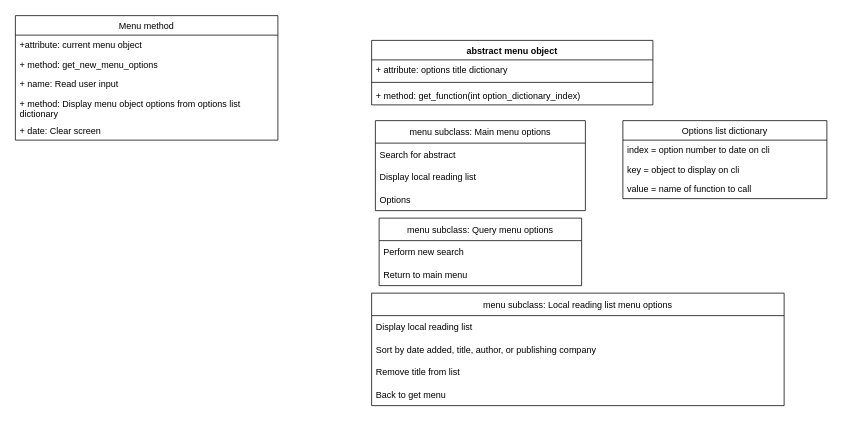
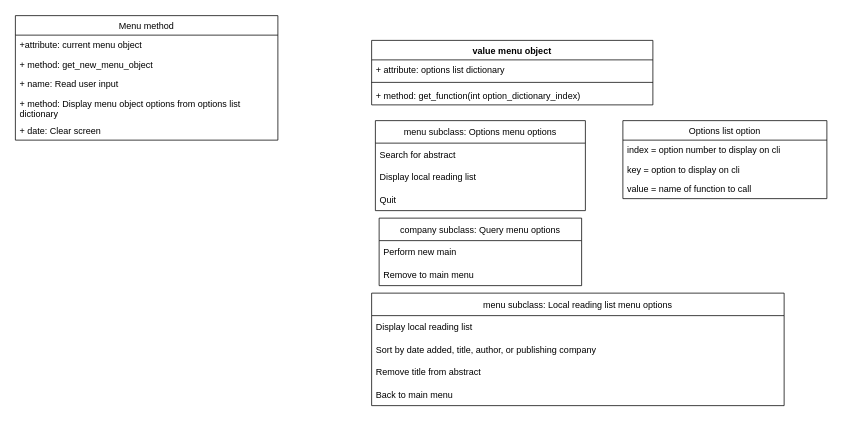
- <mxCell id="20" value="abstract menu object" style="swimlane;fontStyle=1;align=center;verticalAlign=top;childLayout=stackLayout;horizontal=1;startSize=26;horizontalStack=0;resizeParent=1;resizeParentMax=0;resizeLast=0;collapsible=1;marginBottom=0;" parent="1" vertex="1"><mxGeometry x="495" y="53" width="375" height="86" as="geometry" /></mxCell>
+ <mxCell id="20" value="value menu object" style="swimlane;fontStyle=1;align=center;verticalAlign=top;childLayout=stackLayout;horizontal=1;startSize=26;horizontalStack=0;resizeParent=1;resizeParentMax=0;resizeLast=0;collapsible=1;marginBottom=0;" parent="1" vertex="1"><mxGeometry x="495" y="53" width="375" height="86" as="geometry" /></mxCell>
- <mxCell id="16" value="+ method: get_new_menu_options" style="text;strokeColor=none;fillColor=none;align=left;verticalAlign=top;spacingLeft=4;spacingRight=4;overflow=hidden;rotatable=0;points=[[0,0.5],[1,0.5]];portConstraint=eastwest;" parent="14" vertex="1"><mxGeometry y="52" width="350" height="26" as="geometry" /></mxCell>
+ <mxCell id="16" value="+ method: get_new_menu_object" style="text;strokeColor=none;fillColor=none;align=left;verticalAlign=top;spacingLeft=4;spacingRight=4;overflow=hidden;rotatable=0;points=[[0,0.5],[1,0.5]];portConstraint=eastwest;" parent="14" vertex="1"><mxGeometry y="52" width="350" height="26" as="geometry" /></mxCell>
- <mxCell id="21" value="+ attribute: options title dictionary&#10;" style="text;strokeColor=none;fillColor=none;align=left;verticalAlign=top;spacingLeft=4;spacingRight=4;overflow=hidden;rotatable=0;points=[[0,0.5],[1,0.5]];portConstraint=eastwest;" parent="20" vertex="1"><mxGeometry y="26" width="375" height="26" as="geometry" /></mxCell>
+ <mxCell id="21" value="+ attribute: options list dictionary&#10;" style="text;strokeColor=none;fillColor=none;align=left;verticalAlign=top;spacingLeft=4;spacingRight=4;overflow=hidden;rotatable=0;points=[[0,0.5],[1,0.5]];portConstraint=eastwest;" parent="20" vertex="1"><mxGeometry y="26" width="375" height="26" as="geometry" /></mxCell>
- <mxCell id="24" value="Options list dictionary" style="swimlane;fontStyle=0;childLayout=stackLayout;horizontal=1;startSize=26;fillColor=none;horizontalStack=0;resizeParent=1;resizeParentMax=0;resizeLast=0;collapsible=1;marginBottom=0;" parent="1" vertex="1"><mxGeometry x="830" y="160" width="272" height="104" as="geometry"><mxRectangle x="-130" y="530" width="150" height="26" as="alternateBounds" /></mxGeometry></mxCell>
+ <mxCell id="24" value="Options list option" style="swimlane;fontStyle=0;childLayout=stackLayout;horizontal=1;startSize=26;fillColor=none;horizontalStack=0;resizeParent=1;resizeParentMax=0;resizeLast=0;collapsible=1;marginBottom=0;" parent="1" vertex="1"><mxGeometry x="830" y="160" width="272" height="104" as="geometry"><mxRectangle x="-130" y="530" width="150" height="26" as="alternateBounds" /></mxGeometry></mxCell>
- <mxCell id="2" value="menu subclass: Main menu options" style="swimlane;fontStyle=0;childLayout=stackLayout;horizontal=1;startSize=30;horizontalStack=0;resizeParent=1;resizeParentMax=0;resizeLast=0;collapsible=1;marginBottom=0;" parent="1" vertex="1"><mxGeometry x="500" y="160" width="280" height="120" as="geometry" /></mxCell>
+ <mxCell id="2" value="menu subclass: Options menu options" style="swimlane;fontStyle=0;childLayout=stackLayout;horizontal=1;startSize=30;horizontalStack=0;resizeParent=1;resizeParentMax=0;resizeLast=0;collapsible=1;marginBottom=0;" parent="1" vertex="1"><mxGeometry x="500" y="160" width="280" height="120" as="geometry" /></mxCell>
- <mxCell id="25" value="index = option number to date on cli" style="text;strokeColor=none;fillColor=none;align=left;verticalAlign=top;spacingLeft=4;spacingRight=4;overflow=hidden;rotatable=0;points=[[0,0.5],[1,0.5]];portConstraint=eastwest;" parent="24" vertex="1"><mxGeometry y="26" width="272" height="26" as="geometry" /></mxCell>
+ <mxCell id="25" value="index = option number to display on cli" style="text;strokeColor=none;fillColor=none;align=left;verticalAlign=top;spacingLeft=4;spacingRight=4;overflow=hidden;rotatable=0;points=[[0,0.5],[1,0.5]];portConstraint=eastwest;" parent="24" vertex="1"><mxGeometry y="26" width="272" height="26" as="geometry" /></mxCell>
- <mxCell id="26" value="key = object to display on cli" style="text;strokeColor=none;fillColor=none;align=left;verticalAlign=top;spacingLeft=4;spacingRight=4;overflow=hidden;rotatable=0;points=[[0,0.5],[1,0.5]];portConstraint=eastwest;" parent="24" vertex="1"><mxGeometry y="52" width="272" height="26" as="geometry" /></mxCell>
+ <mxCell id="26" value="key = option to display on cli" style="text;strokeColor=none;fillColor=none;align=left;verticalAlign=top;spacingLeft=4;spacingRight=4;overflow=hidden;rotatable=0;points=[[0,0.5],[1,0.5]];portConstraint=eastwest;" parent="24" vertex="1"><mxGeometry y="52" width="272" height="26" as="geometry" /></mxCell>
- <mxCell id="5" value="Options" style="text;strokeColor=none;fillColor=none;align=left;verticalAlign=middle;spacingLeft=4;spacingRight=4;overflow=hidden;points=[[0,0.5],[1,0.5]];portConstraint=eastwest;rotatable=0;" parent="2" vertex="1"><mxGeometry y="90" width="280" height="30" as="geometry" /></mxCell>
+ <mxCell id="5" value="Quit" style="text;strokeColor=none;fillColor=none;align=left;verticalAlign=middle;spacingLeft=4;spacingRight=4;overflow=hidden;points=[[0,0.5],[1,0.5]];portConstraint=eastwest;rotatable=0;" parent="2" vertex="1"><mxGeometry y="90" width="280" height="30" as="geometry" /></mxCell>
- <mxCell id="6" value="menu subclass: Query menu options" style="swimlane;fontStyle=0;childLayout=stackLayout;horizontal=1;startSize=30;horizontalStack=0;resizeParent=1;resizeParentMax=0;resizeLast=0;collapsible=1;marginBottom=0;" parent="1" vertex="1"><mxGeometry x="505" y="290" width="270" height="90" as="geometry" /></mxCell>
+ <mxCell id="6" value="company subclass: Query menu options" style="swimlane;fontStyle=0;childLayout=stackLayout;horizontal=1;startSize=30;horizontalStack=0;resizeParent=1;resizeParentMax=0;resizeLast=0;collapsible=1;marginBottom=0;" parent="1" vertex="1"><mxGeometry x="505" y="290" width="270" height="90" as="geometry" /></mxCell>
- <mxCell id="7" value="Perform new search" style="text;strokeColor=none;fillColor=none;align=left;verticalAlign=middle;spacingLeft=4;spacingRight=4;overflow=hidden;points=[[0,0.5],[1,0.5]];portConstraint=eastwest;rotatable=0;" parent="6" vertex="1"><mxGeometry y="30" width="270" height="30" as="geometry" /></mxCell>
+ <mxCell id="7" value="Perform new main" style="text;strokeColor=none;fillColor=none;align=left;verticalAlign=middle;spacingLeft=4;spacingRight=4;overflow=hidden;points=[[0,0.5],[1,0.5]];portConstraint=eastwest;rotatable=0;" parent="6" vertex="1"><mxGeometry y="30" width="270" height="30" as="geometry" /></mxCell>
- <mxCell id="8" value="Return to main menu" style="text;strokeColor=none;fillColor=none;align=left;verticalAlign=middle;spacingLeft=4;spacingRight=4;overflow=hidden;points=[[0,0.5],[1,0.5]];portConstraint=eastwest;rotatable=0;" parent="6" vertex="1"><mxGeometry y="60" width="270" height="30" as="geometry" /></mxCell>
+ <mxCell id="8" value="Remove to main menu" style="text;strokeColor=none;fillColor=none;align=left;verticalAlign=middle;spacingLeft=4;spacingRight=4;overflow=hidden;points=[[0,0.5],[1,0.5]];portConstraint=eastwest;rotatable=0;" parent="6" vertex="1"><mxGeometry y="60" width="270" height="30" as="geometry" /></mxCell>
- <mxCell id="12" value="Remove title from list" style="text;strokeColor=none;fillColor=none;align=left;verticalAlign=middle;spacingLeft=4;spacingRight=4;overflow=hidden;points=[[0,0.5],[1,0.5]];portConstraint=eastwest;rotatable=0;" parent="9" vertex="1"><mxGeometry y="90" width="550" height="30" as="geometry" /></mxCell>
+ <mxCell id="12" value="Remove title from abstract" style="text;strokeColor=none;fillColor=none;align=left;verticalAlign=middle;spacingLeft=4;spacingRight=4;overflow=hidden;points=[[0,0.5],[1,0.5]];portConstraint=eastwest;rotatable=0;" parent="9" vertex="1"><mxGeometry y="90" width="550" height="30" as="geometry" /></mxCell>
- <mxCell id="13" value="Back to get menu" style="text;strokeColor=none;fillColor=none;align=left;verticalAlign=middle;spacingLeft=4;spacingRight=4;overflow=hidden;points=[[0,0.5],[1,0.5]];portConstraint=eastwest;rotatable=0;" parent="9" vertex="1"><mxGeometry y="120" width="550" height="30" as="geometry" /></mxCell>
+ <mxCell id="13" value="Back to main menu" style="text;strokeColor=none;fillColor=none;align=left;verticalAlign=middle;spacingLeft=4;spacingRight=4;overflow=hidden;points=[[0,0.5],[1,0.5]];portConstraint=eastwest;rotatable=0;" parent="9" vertex="1"><mxGeometry y="120" width="550" height="30" as="geometry" /></mxCell>
